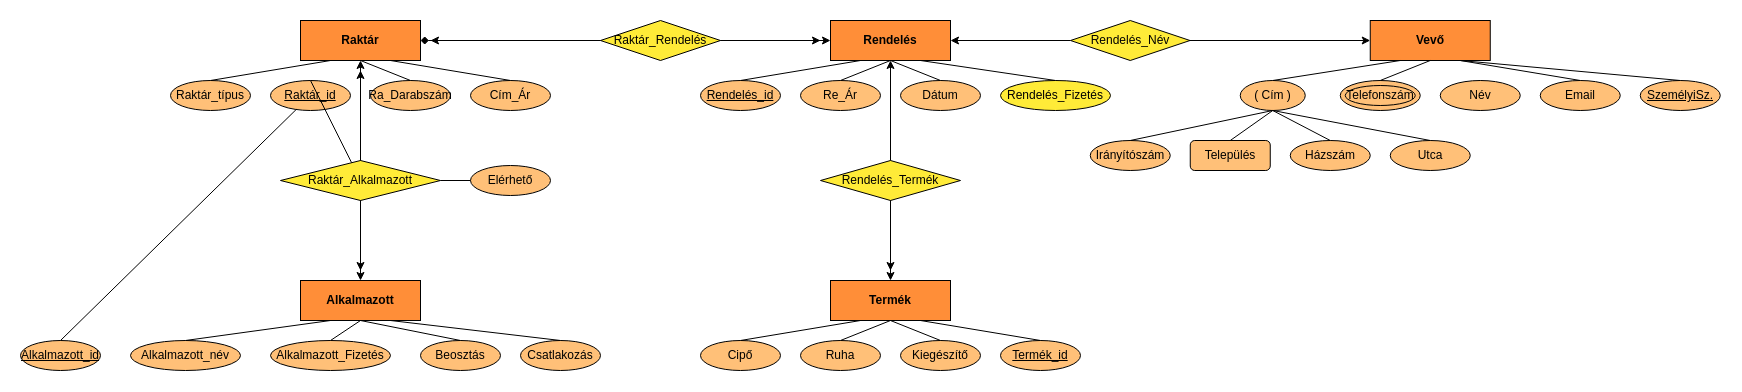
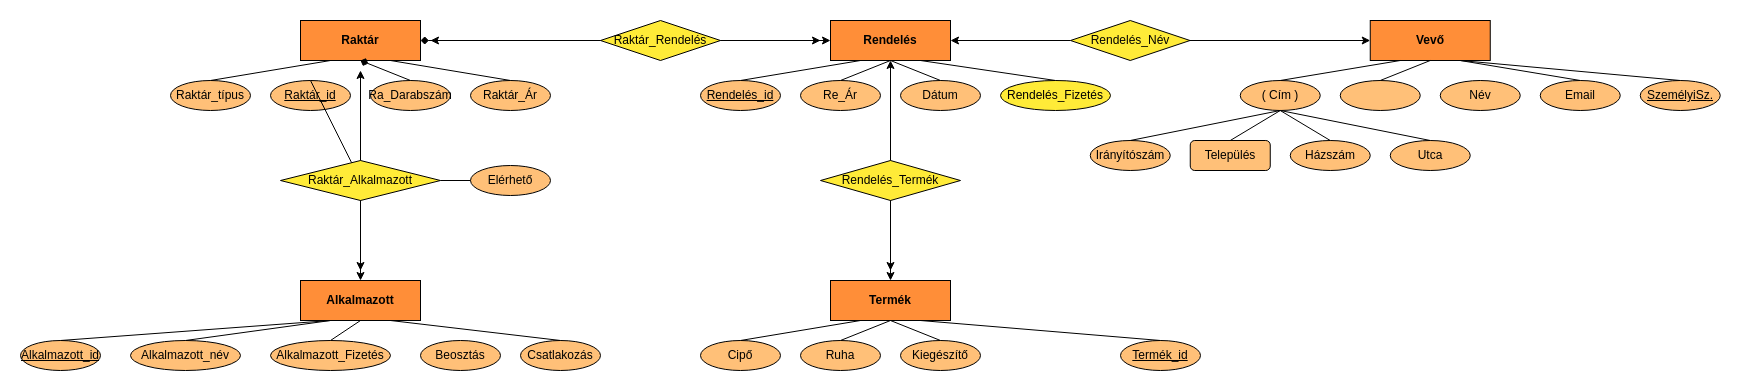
- <mxCell id="9" value="" style="endArrow=none;html=1;rounded=0;exitX=0.5;exitY=0;exitDx=0;exitDy=0;entryX=0.5;entryY=1;entryDx=0;entryDy=0;" parent="1" source="4" target="2" edge="1"><mxGeometry width="50" height="50" relative="1" as="geometry"><mxPoint x="370" y="90" as="sourcePoint" /><mxPoint x="420" y="40" as="targetPoint" /></mxGeometry></mxCell>
+ <mxCell id="9" value="" style="endArrow=diamond;html=1;rounded=0;exitX=0.5;exitY=0;exitDx=0;exitDy=0;entryX=0.5;entryY=1;entryDx=0;entryDy=0;" parent="1" source="4" target="2" edge="1"><mxGeometry width="50" height="50" relative="1" as="geometry"><mxPoint x="370" y="90" as="sourcePoint" /><mxPoint x="420" y="40" as="targetPoint" /></mxGeometry></mxCell>
- <mxCell id="25" value="" style="endArrow=classic;html=1;rounded=0;exitX=0.5;exitY=0;exitDx=0;exitDy=0;entryX=0.5;entryY=1;entryDx=0;entryDy=0;" parent="1" source="20" target="2" edge="1"><mxGeometry width="50" height="50" relative="1" as="geometry"><mxPoint x="380" y="210" as="sourcePoint" /><mxPoint x="430" y="160" as="targetPoint" /></mxGeometry></mxCell>
- <mxCell id="6" value="Cím_Ár" style="ellipse;whiteSpace=wrap;html=1;fillColor=#FFC078;" parent="1" vertex="1"><mxGeometry x="470" y="80" width="80" height="30" as="geometry" /></mxCell>
+ <mxCell id="6" value="Raktár_Ár" style="ellipse;whiteSpace=wrap;html=1;fillColor=#FFC078;" parent="1" vertex="1"><mxGeometry x="470" y="80" width="80" height="30" as="geometry" /></mxCell>
- <mxCell id="61" value="( Cím )" style="ellipse;whiteSpace=wrap;html=1;fillColor=#FFC078;" parent="1" vertex="1"><mxGeometry x="1239.75" y="80" width="65" height="30" as="geometry" /></mxCell>
+ <mxCell id="61" value="( Cím )" style="ellipse;whiteSpace=wrap;html=1;fillColor=#FFC078;" parent="1" vertex="1"><mxGeometry x="1239.75" y="80" width="80" height="30" as="geometry" /></mxCell>
- <mxCell id="62" value="Telefonszám" style="ellipse;whiteSpace=wrap;html=1;fillColor=#FFC078;" parent="1" vertex="1"><mxGeometry x="1344.75" y="85" width="70" height="20" as="geometry" /></mxCell>
- <mxCell id="77" value="" style="endArrow=none;html=1;rounded=0;exitX=0.5;exitY=0;exitDx=0;exitDy=0;" parent="1" source="76" target="5" edge="1"><mxGeometry width="50" height="50" relative="1" as="geometry"><mxPoint x="490" y="250" as="sourcePoint" /><mxPoint x="540" y="200" as="targetPoint" /></mxGeometry></mxCell>
+ <mxCell id="77" value="" style="endArrow=none;html=1;rounded=0;exitX=0.5;exitY=0;exitDx=0;exitDy=0;entryX=0.25;entryY=1;entryDx=0;entryDy=0;" parent="1" source="76" target="11" edge="1"><mxGeometry width="50" height="50" relative="1" as="geometry"><mxPoint x="490" y="250" as="sourcePoint" /><mxPoint x="540" y="200" as="targetPoint" /></mxGeometry></mxCell>
- <mxCell id="18" value="" style="endArrow=none;html=1;rounded=0;exitX=0.5;exitY=0;exitDx=0;exitDy=0;entryX=0.5;entryY=1;entryDx=0;entryDy=0;" parent="1" source="14" target="11" edge="1"><mxGeometry width="50" height="50" relative="1" as="geometry"><mxPoint x="380" y="250" as="sourcePoint" /><mxPoint x="430" y="200" as="targetPoint" /></mxGeometry></mxCell>
- <mxCell id="47" value="&lt;u&gt;Termék_id&lt;/u&gt;" style="ellipse;whiteSpace=wrap;html=1;fillColor=#FFC078;" parent="1" vertex="1"><mxGeometry x="1000" y="340" width="80" height="30" as="geometry" /></mxCell>
+ <mxCell id="47" value="&lt;u&gt;Termék_id&lt;/u&gt;" style="ellipse;whiteSpace=wrap;html=1;fillColor=#FFC078;" parent="1" vertex="1"><mxGeometry x="1120" y="340" width="80" height="30" as="geometry" /></mxCell>
